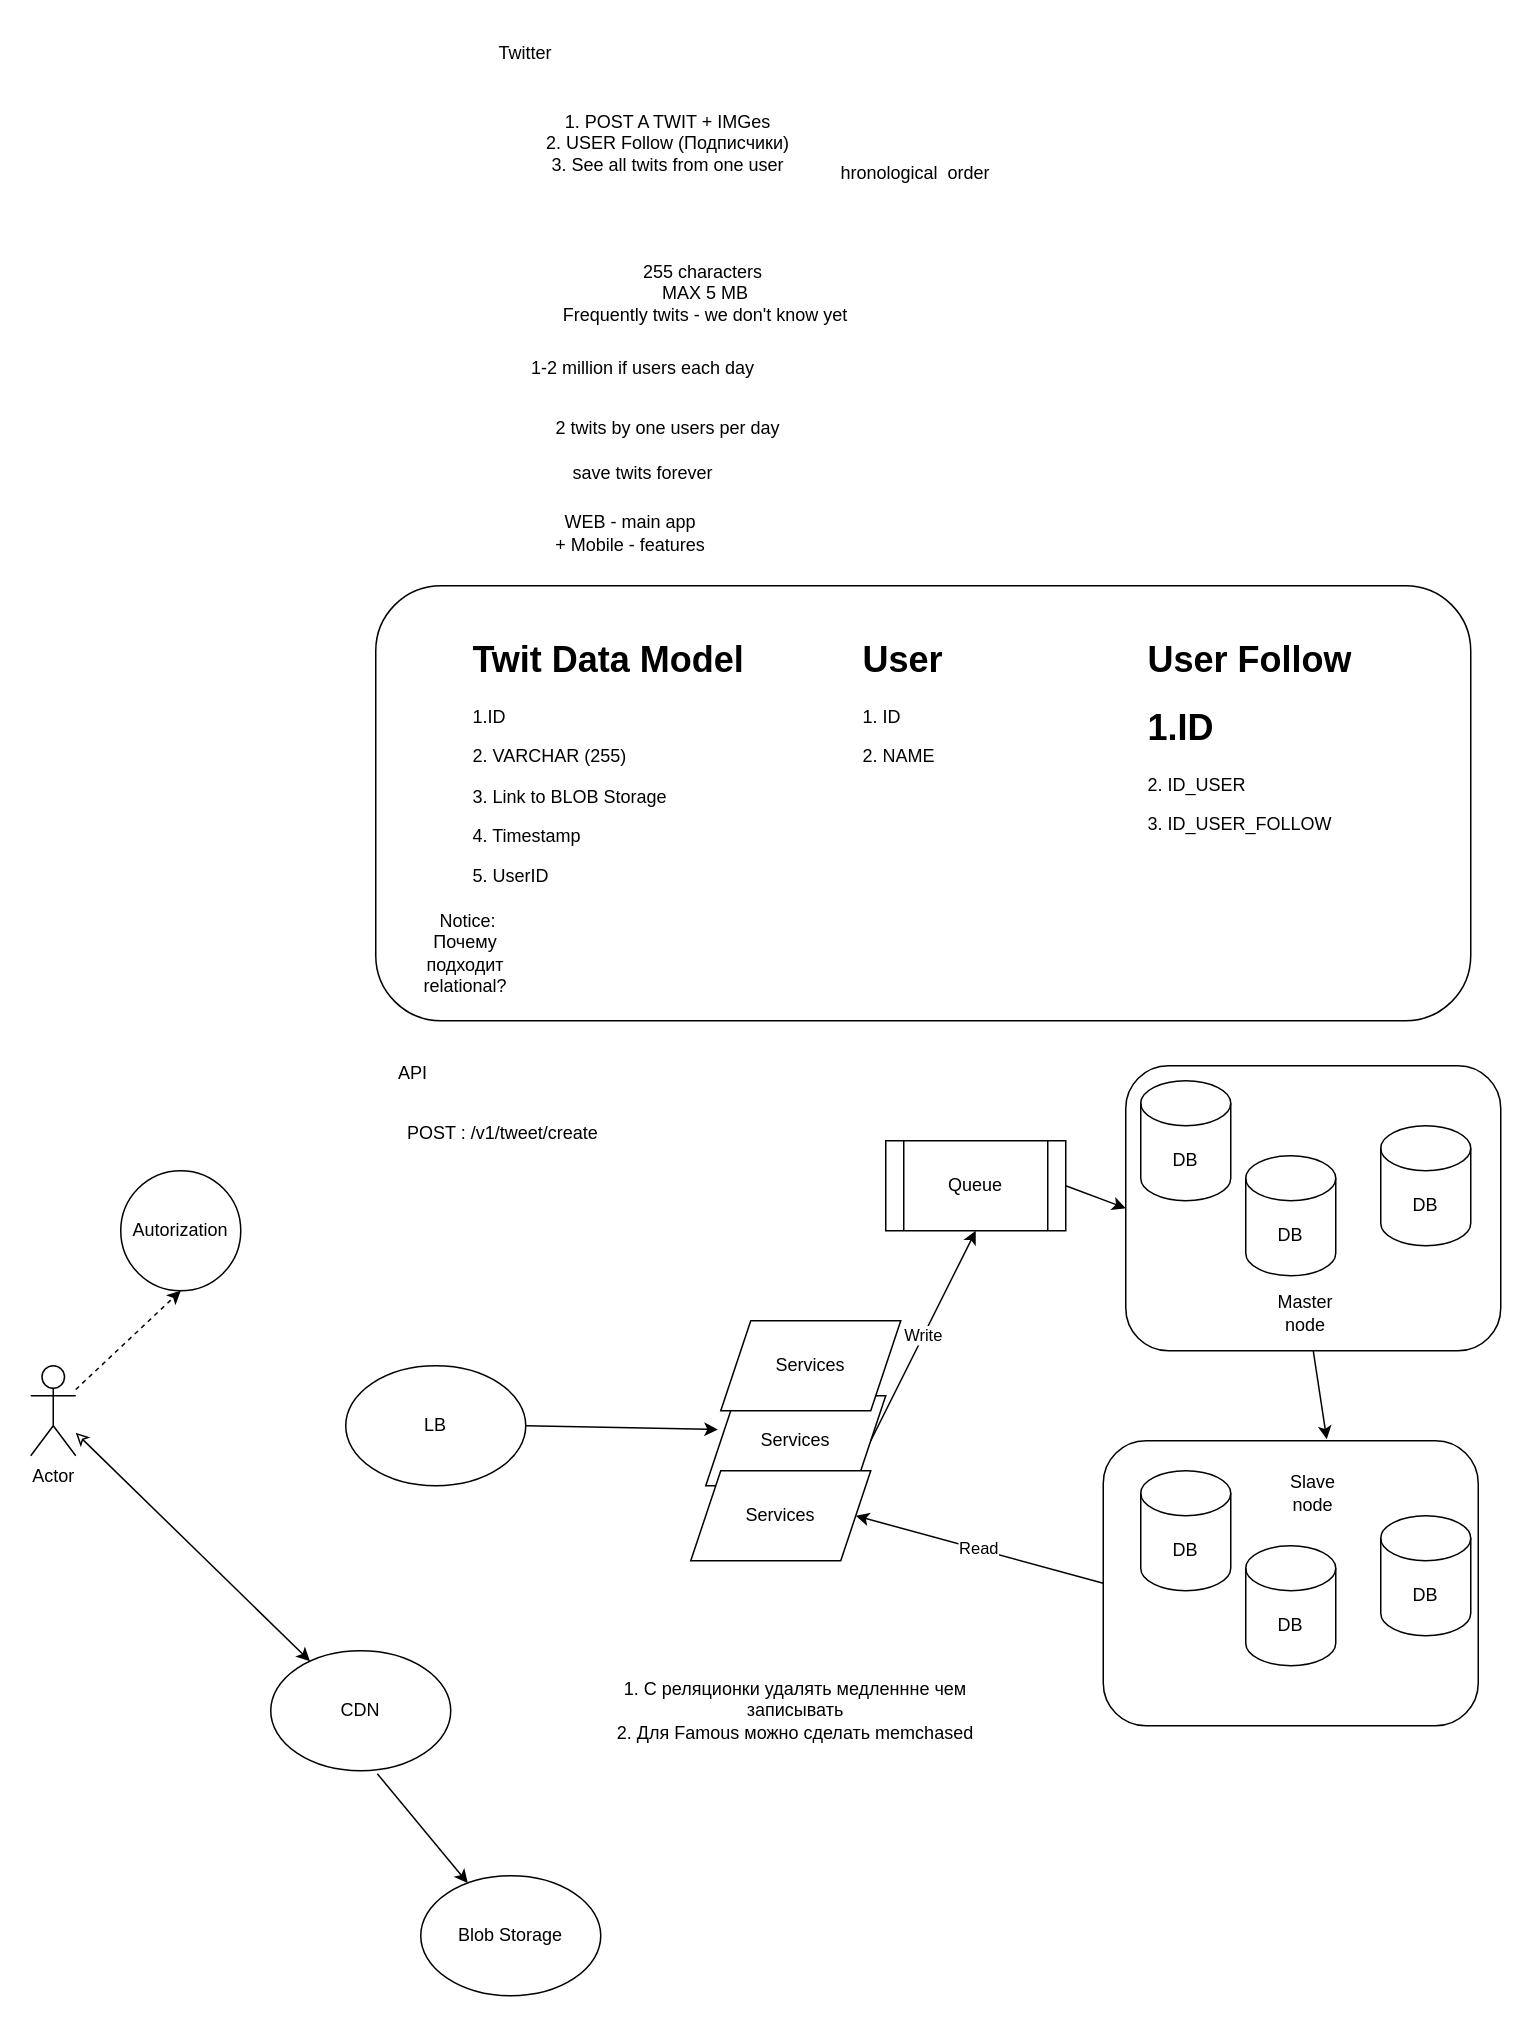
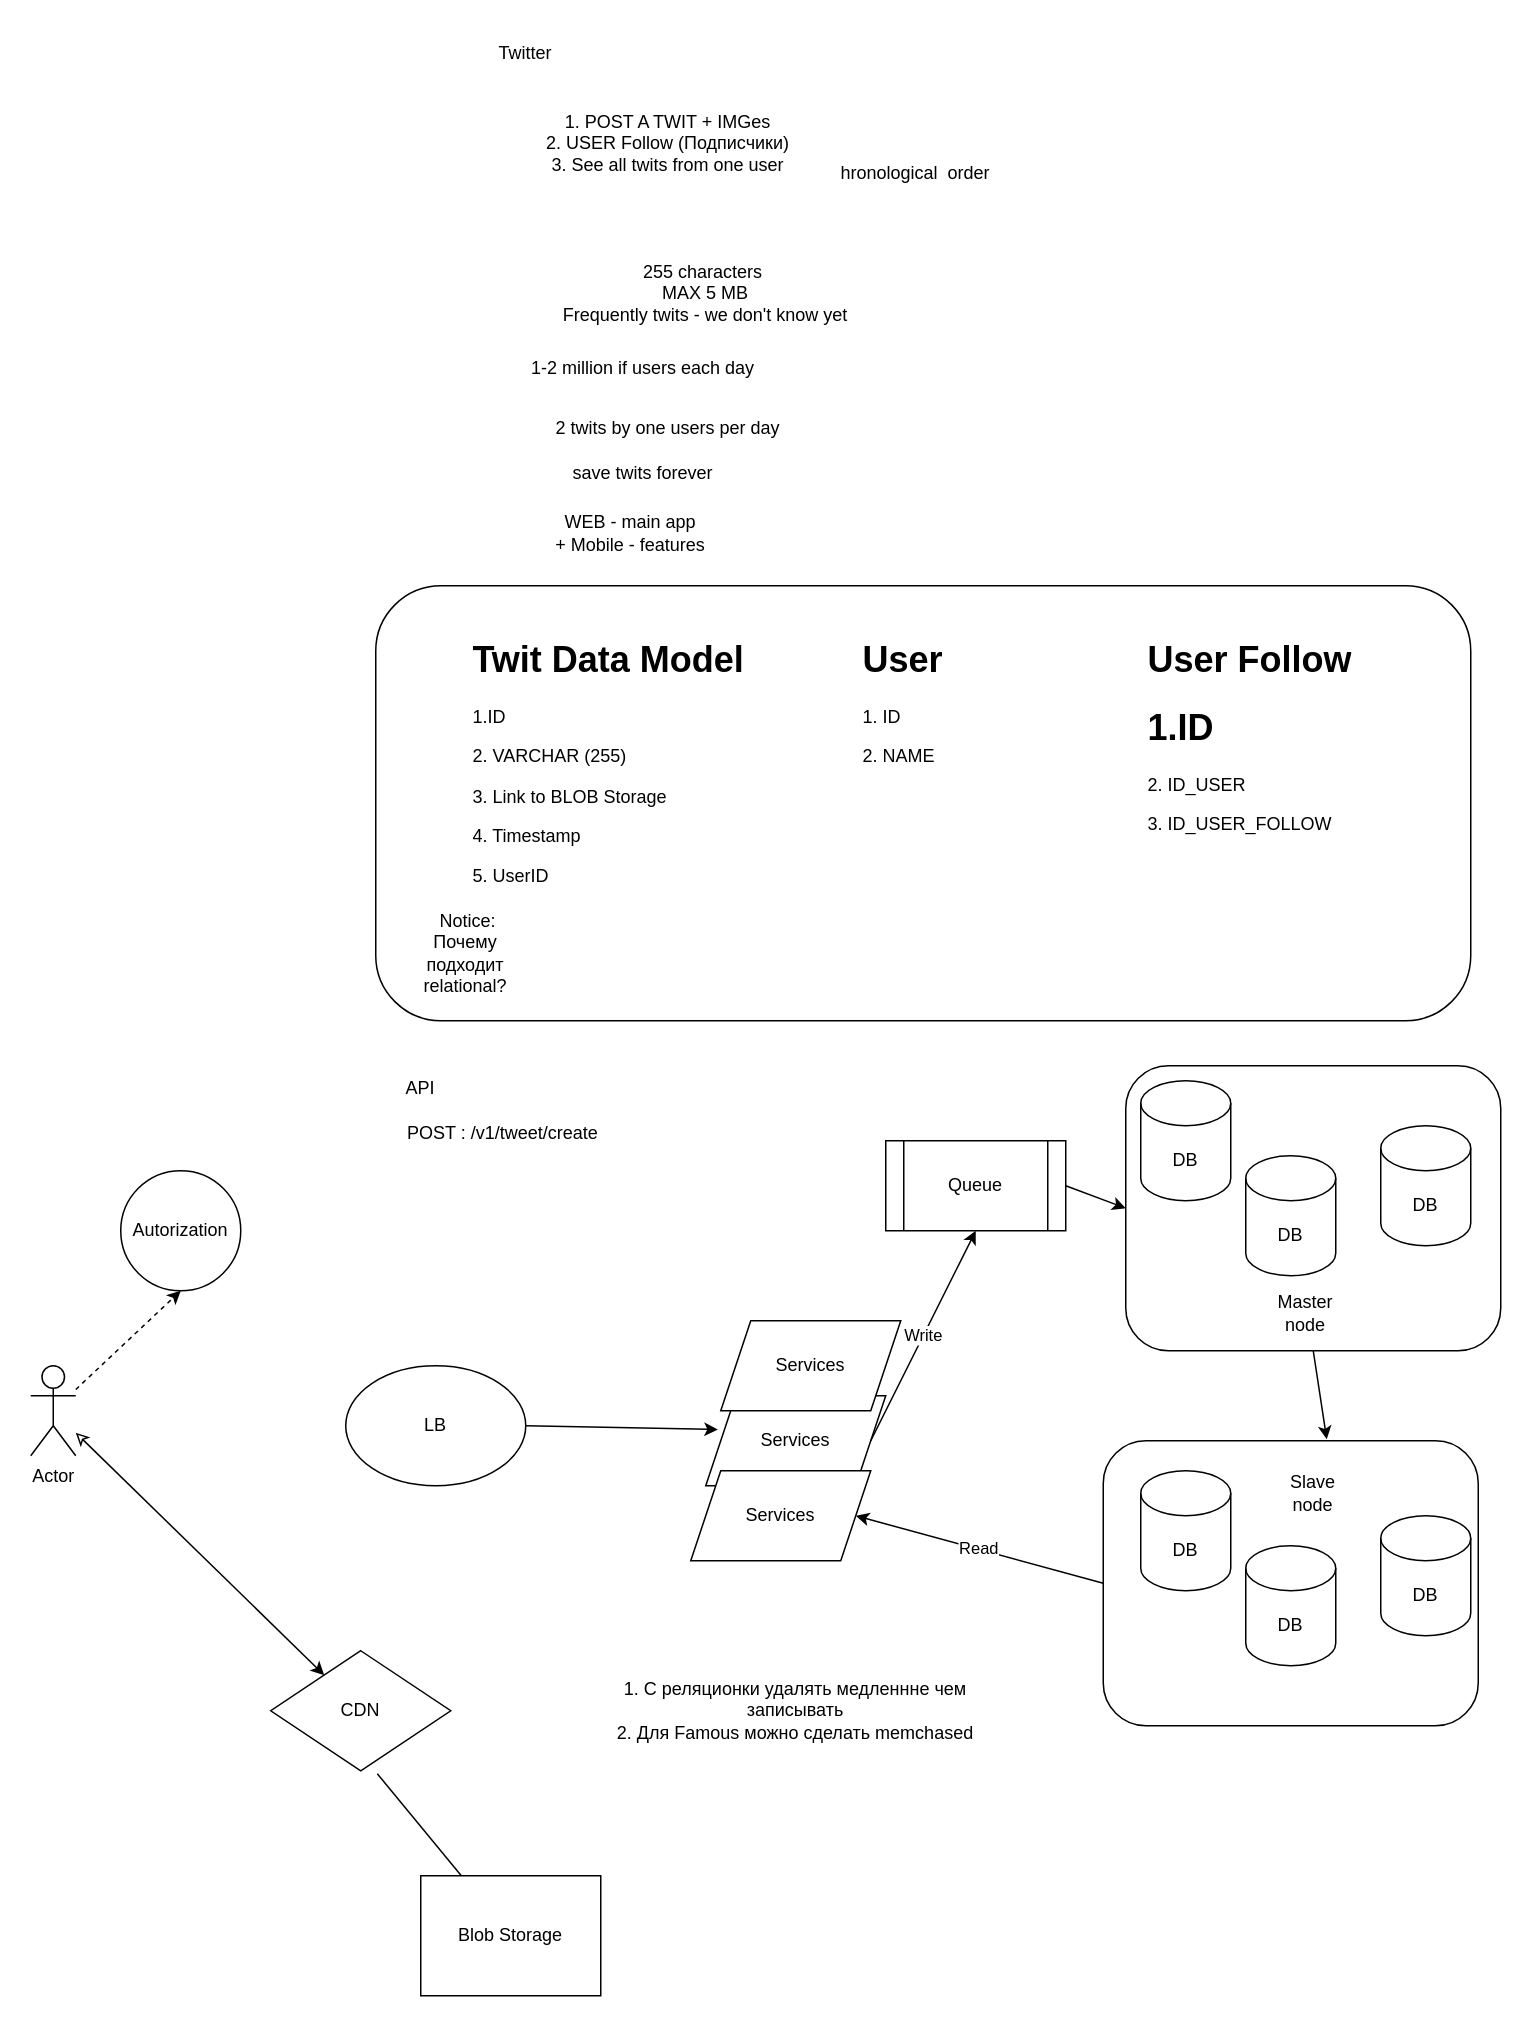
- <mxCell id="17" value="API" style="text;html=1;strokeColor=none;fillColor=none;align=center;verticalAlign=middle;whiteSpace=wrap;rounded=0;" vertex="1" parent="1"><mxGeometry x="245" y="700" width="60" height="30" as="geometry" /></mxCell>
+ <mxCell id="17" value="API" style="text;html=1;strokeColor=none;fillColor=none;align=center;verticalAlign=middle;whiteSpace=wrap;rounded=0;" vertex="1" parent="1"><mxGeometry x="250" y="710" width="60" height="30" as="geometry" /></mxCell>
- <mxCell id="37" value="CDN" style="ellipse;whiteSpace=wrap;html=1;" vertex="1" parent="1"><mxGeometry x="180" y="1100" width="120" height="80" as="geometry" /></mxCell>
+ <mxCell id="37" value="CDN" style="rhombus;whiteSpace=wrap;html=1;" vertex="1" parent="1"><mxGeometry x="180" y="1100" width="120" height="80" as="geometry" /></mxCell>
- <mxCell id="39" value="" style="endArrow=classic;html=1;rounded=0;exitX=0.592;exitY=1.025;exitDx=0;exitDy=0;exitPerimeter=0;" edge="1" parent="1" source="37" target="36"><mxGeometry width="50" height="50" relative="1" as="geometry"><mxPoint x="520" y="1060" as="sourcePoint" /><mxPoint x="570" y="1010" as="targetPoint" /></mxGeometry></mxCell>
+ <mxCell id="39" value="" style="endArrow=none;html=1;rounded=0;exitX=0.592;exitY=1.025;exitDx=0;exitDy=0;exitPerimeter=0;" edge="1" parent="1" source="37" target="36"><mxGeometry width="50" height="50" relative="1" as="geometry"><mxPoint x="520" y="1060" as="sourcePoint" /><mxPoint x="570" y="1010" as="targetPoint" /></mxGeometry></mxCell>
- <mxCell id="36" value="Blob Storage" style="ellipse;whiteSpace=wrap;html=1;" vertex="1" parent="1"><mxGeometry y="1250" width="120" height="80" as="geometry" x="280" /></mxCell>
+ <mxCell id="36" value="Blob Storage" style="whiteSpace=wrap;html=1;rounded=0;" vertex="1" parent="1"><mxGeometry y="1250" width="120" height="80" as="geometry" x="280" /></mxCell>
